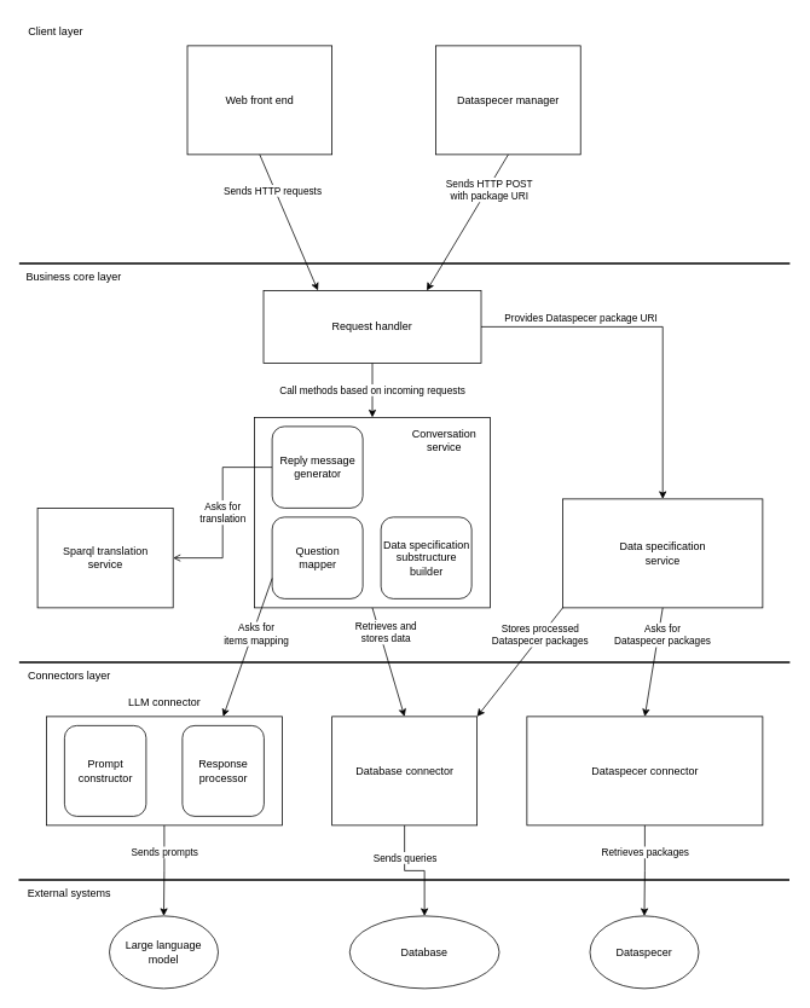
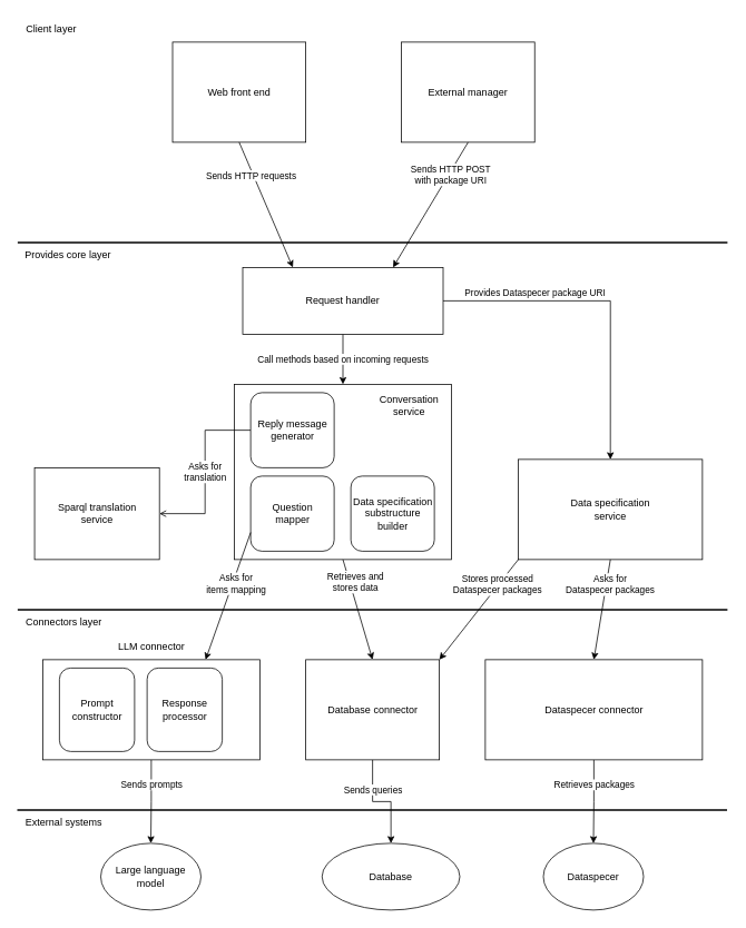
- <mxCell id="37" value="Dataspecer manager" style="rounded=0;whiteSpace=wrap;html=1;" vertex="1" parent="1"><mxGeometry x="480.13" y="50" width="159.5" height="120" as="geometry" /></mxCell>
+ <mxCell id="37" value="External manager" style="rounded=0;whiteSpace=wrap;html=1;" vertex="1" parent="1"><mxGeometry x="480.13" y="50" width="159.5" height="120" as="geometry" /></mxCell>
- <mxCell id="18" value="Business core layer" style="text;html=1;align=center;verticalAlign=middle;whiteSpace=wrap;rounded=0;" vertex="1" parent="1"><mxGeometry x="20.5" y="290" width="120" height="30" as="geometry" /></mxCell>
+ <mxCell id="18" value="Provides core layer" style="text;html=1;align=center;verticalAlign=middle;whiteSpace=wrap;rounded=0;" vertex="1" parent="1"><mxGeometry x="20.5" y="290" width="120" height="30" as="geometry" /></mxCell>
- <mxCell id="8" value="Response processor" style="rounded=1;whiteSpace=wrap;html=1;" vertex="1" parent="1"><mxGeometry x="200.5" y="800" width="90" height="100" as="geometry" /></mxCell>
+ <mxCell id="8" value="Response processor" style="rounded=1;whiteSpace=wrap;html=1;" vertex="1" parent="1"><mxGeometry x="175.5" y="800" width="90" height="100" as="geometry" /></mxCell>
